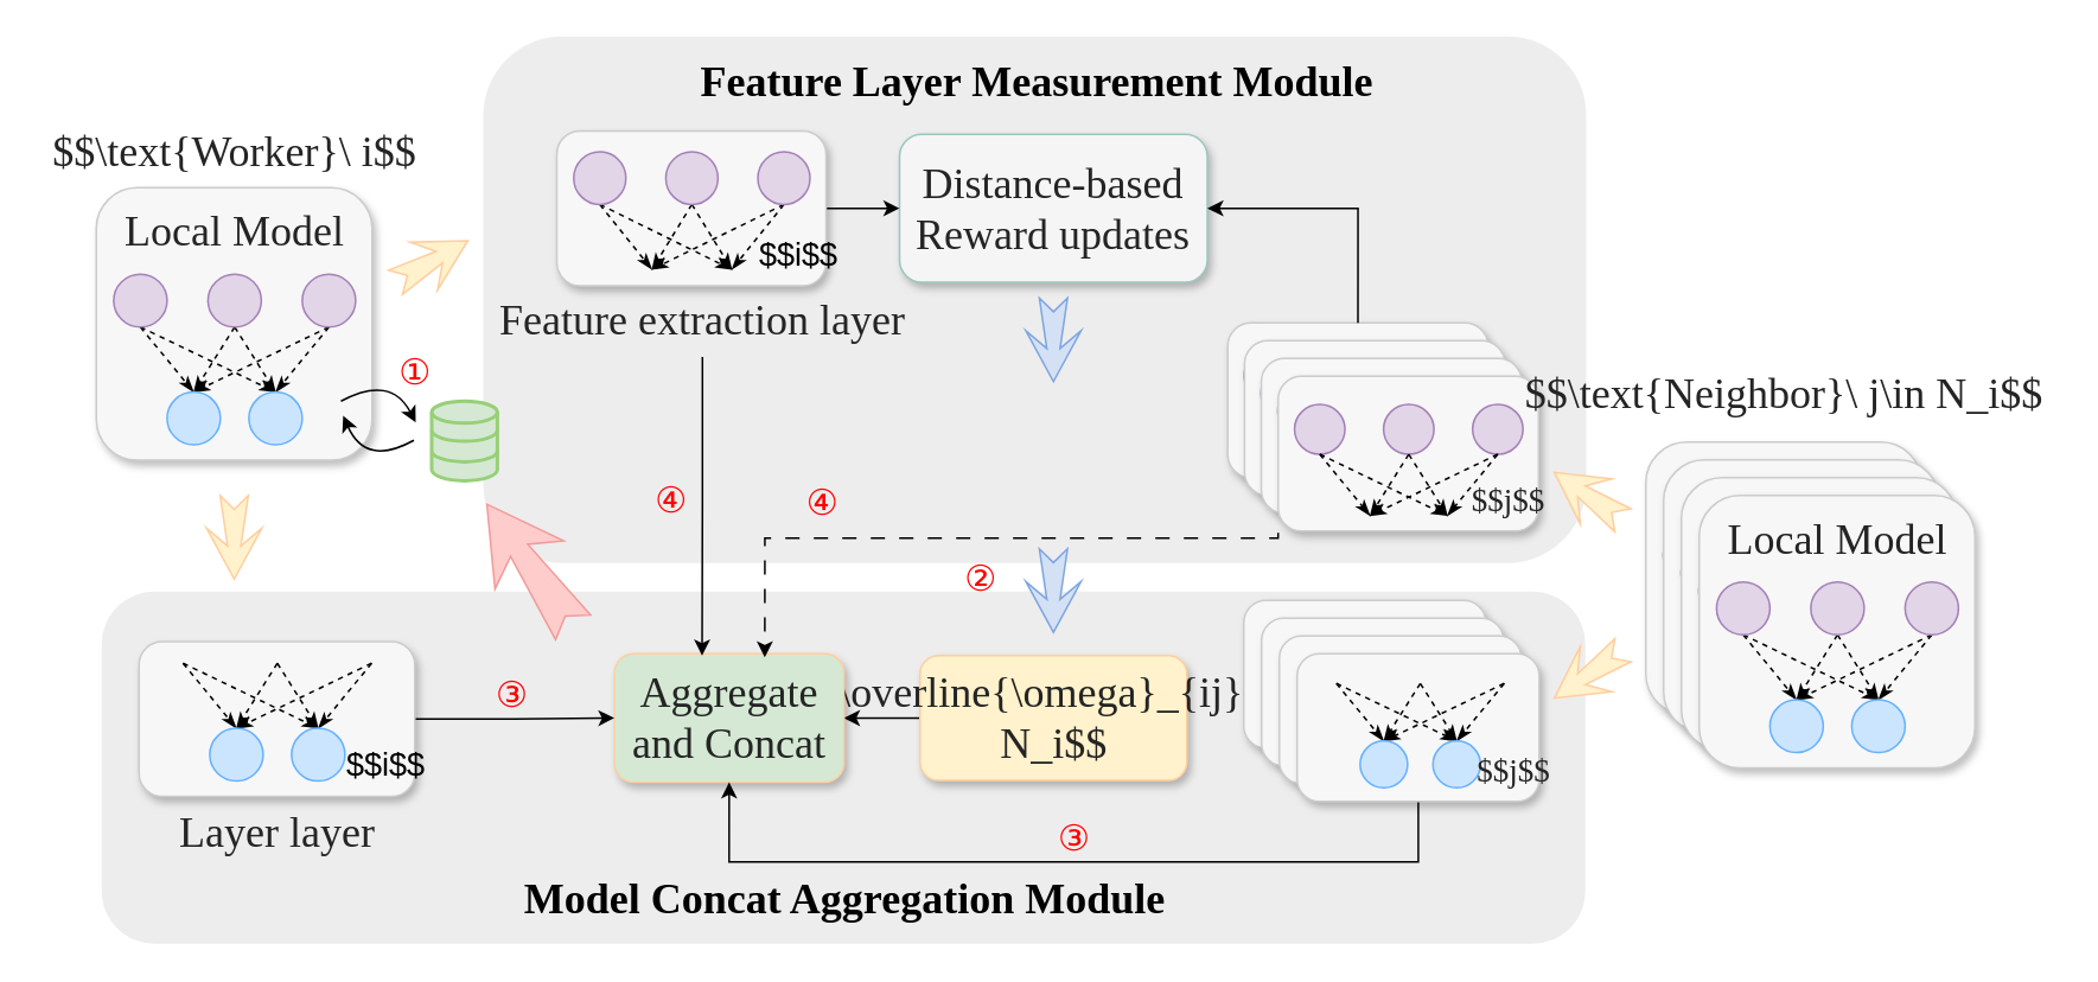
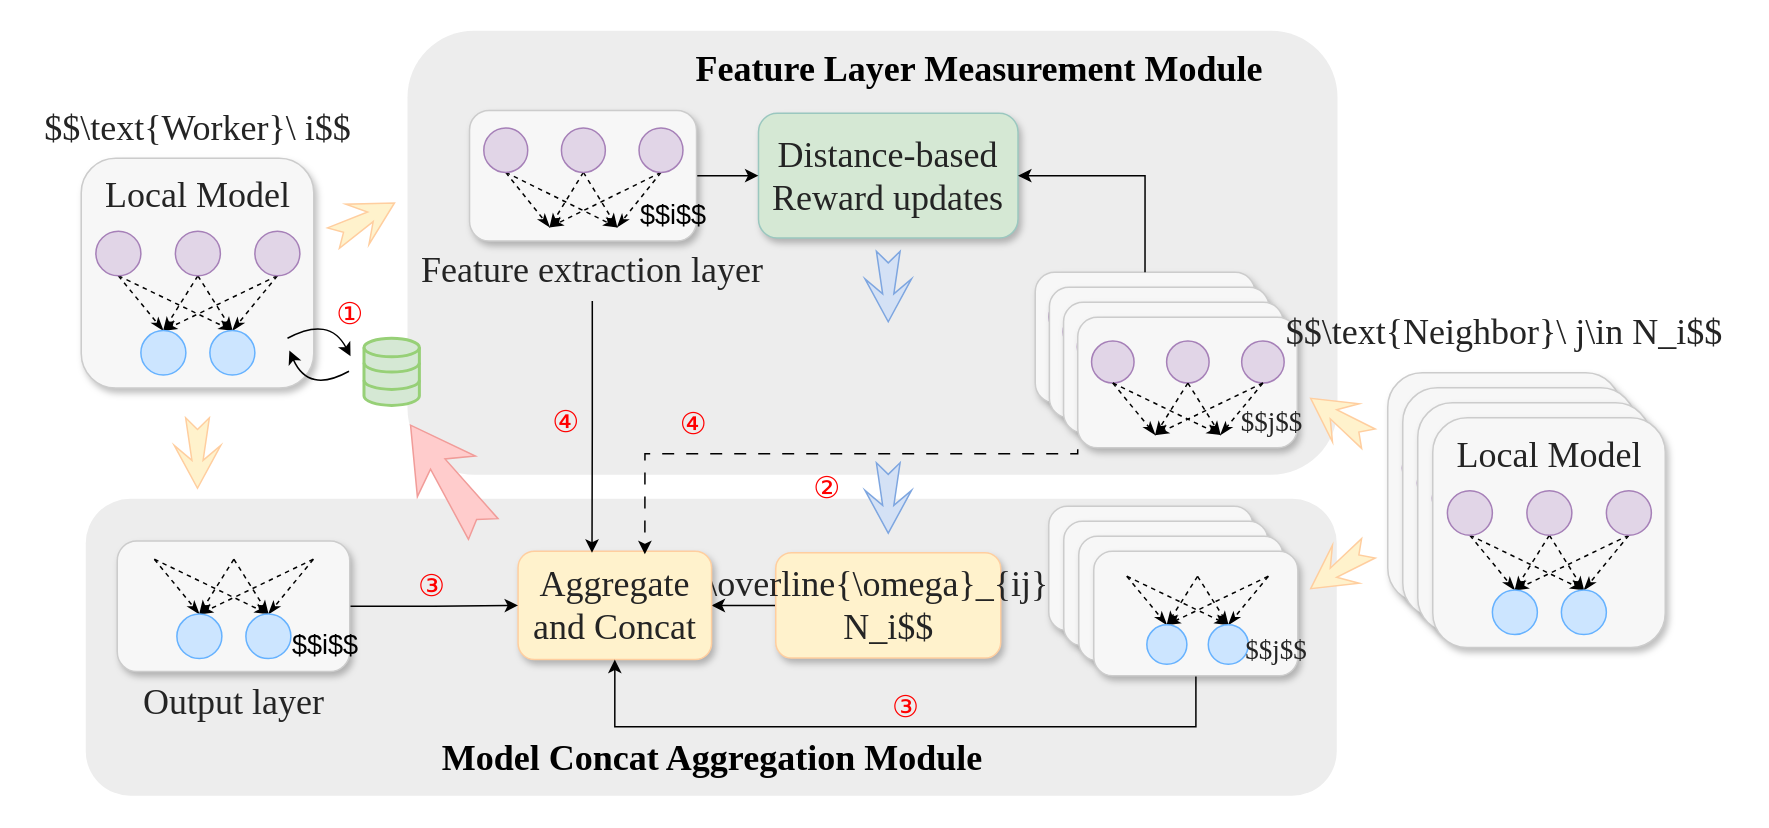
- <mxCell id="5" value="&lt;font face=&quot;Times New Roman&quot;&gt;&lt;font style=&quot;color: rgb(0, 0, 0);&quot;&gt;Feature Layer Measurement Module&lt;/font&gt;&lt;/font&gt;" style="text;html=1;align=center;verticalAlign=middle;resizable=0;points=[];autosize=1;strokeColor=none;fillColor=none;fontSize=24;fontFamily=Comic Sans MS;fontColor=#FF0000;fontStyle=1" parent="1" vertex="1"><mxGeometry x="397" y="24" width="369" height="43" as="geometry" /></mxCell>
+ <mxCell id="5" value="&lt;font face=&quot;Times New Roman&quot;&gt;&lt;font style=&quot;color: rgb(0, 0, 0);&quot;&gt;Feature Layer Measurement Module&lt;/font&gt;&lt;/font&gt;" style="text;html=1;align=center;verticalAlign=middle;resizable=0;points=[];autosize=1;strokeColor=none;fillColor=none;fontSize=24;fontFamily=Comic Sans MS;fontColor=#FF0000;fontStyle=1" parent="1" vertex="1"><mxGeometry x="467" y="24" width="369" height="43" as="geometry" /></mxCell>
- <mxCell id="4" value="Distance-based Reward updates" style="rounded=1;whiteSpace=wrap;html=1;fontSize=24;fontFamily=Times New Roman;fillColor=#f5f5f5;strokeColor=#9AC7BF;fontColor=#242424;shadow=1;" parent="1" vertex="1"><mxGeometry x="505" y="75" width="173" height="83.21" as="geometry" /></mxCell>
+ <mxCell id="4" value="Distance-based Reward updates" style="rounded=1;whiteSpace=wrap;html=1;fontSize=24;fontFamily=Times New Roman;fillColor=#D5E8D4;strokeColor=#9AC7BF;fontColor=#242424;shadow=1;" parent="1" vertex="1"><mxGeometry x="505" y="75" width="173" height="83.21" as="geometry" /></mxCell>
- <mxCell id="9" value="Aggregate and Concat" style="rounded=1;whiteSpace=wrap;html=1;fontSize=24;fontFamily=Times New Roman;fillColor=#d5e8d4;strokeColor=#FFCE9F;fontColor=#242424;shadow=1;" parent="1" vertex="1"><mxGeometry x="344.72" y="367" width="129" height="72.21" as="geometry" /></mxCell>
+ <mxCell id="9" value="Aggregate and Concat" style="rounded=1;whiteSpace=wrap;html=1;fontSize=24;fontFamily=Times New Roman;fillColor=#FFF2CC;strokeColor=#FFCE9F;fontColor=#242424;shadow=1;" parent="1" vertex="1"><mxGeometry x="344.72" y="367" width="129" height="72.21" as="geometry" /></mxCell>
- <mxCell id="196" value="Layer layer" style="text;html=1;align=center;verticalAlign=middle;resizable=0;points=[];autosize=1;strokeColor=none;fillColor=none;fontSize=24;fontFamily=Times New Roman;container=0;fontColor=#242424;" parent="1" vertex="1"><mxGeometry x="85.5" y="447.21" width="139" height="41" as="geometry" /></mxCell>
+ <mxCell id="196" value="Output layer" style="text;html=1;align=center;verticalAlign=middle;resizable=0;points=[];autosize=1;strokeColor=none;fillColor=none;fontSize=24;fontFamily=Times New Roman;container=0;fontColor=#242424;" parent="1" vertex="1"><mxGeometry x="85.5" y="447.21" width="139" height="41" as="geometry" /></mxCell>
